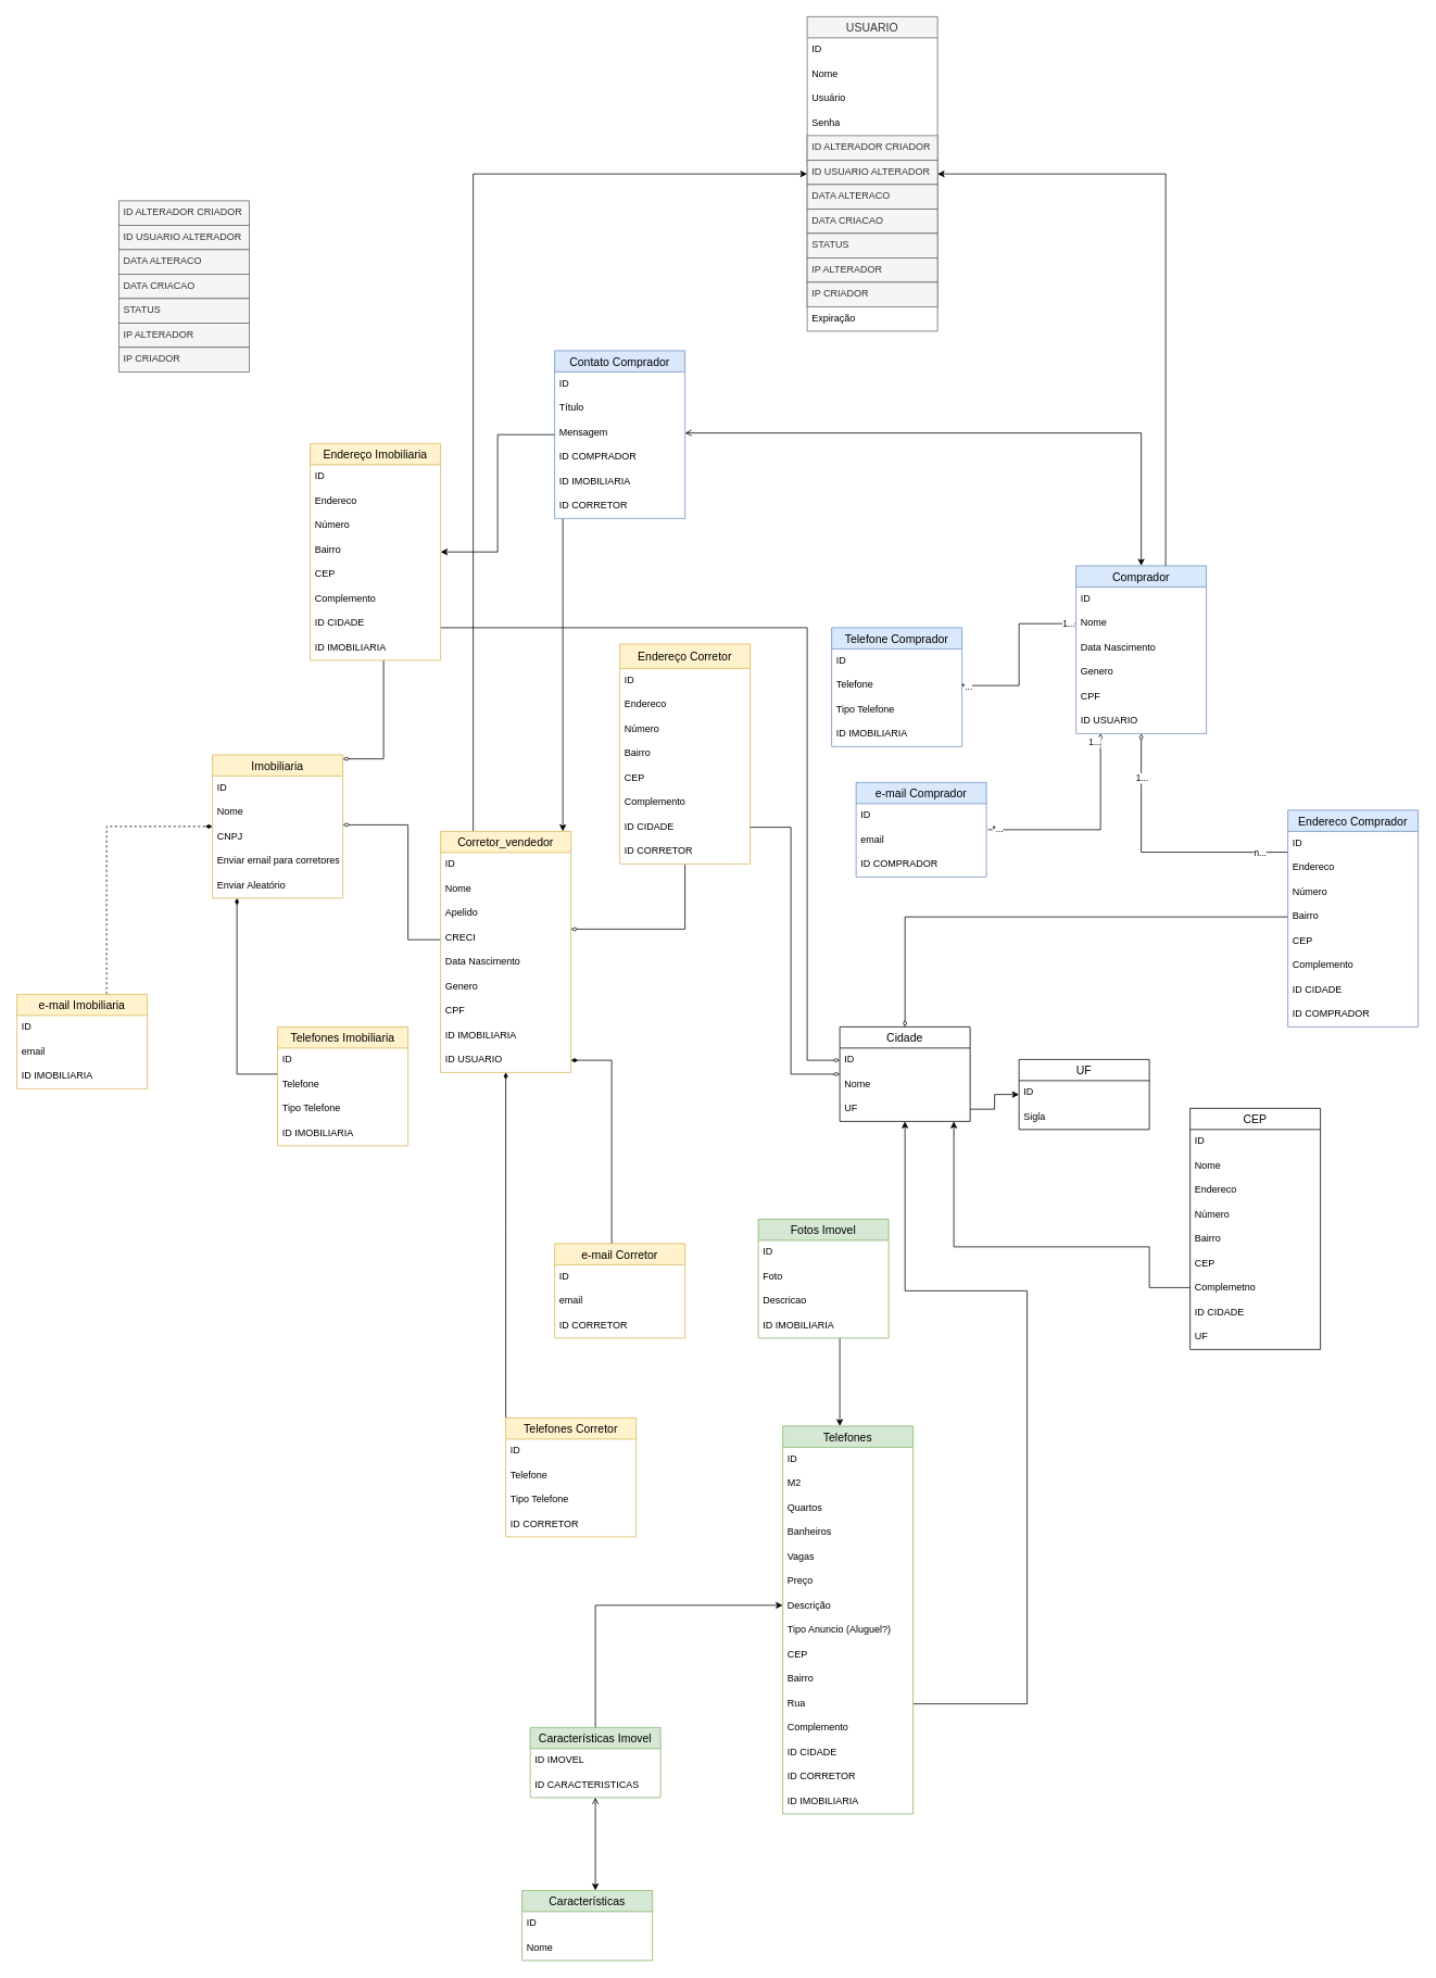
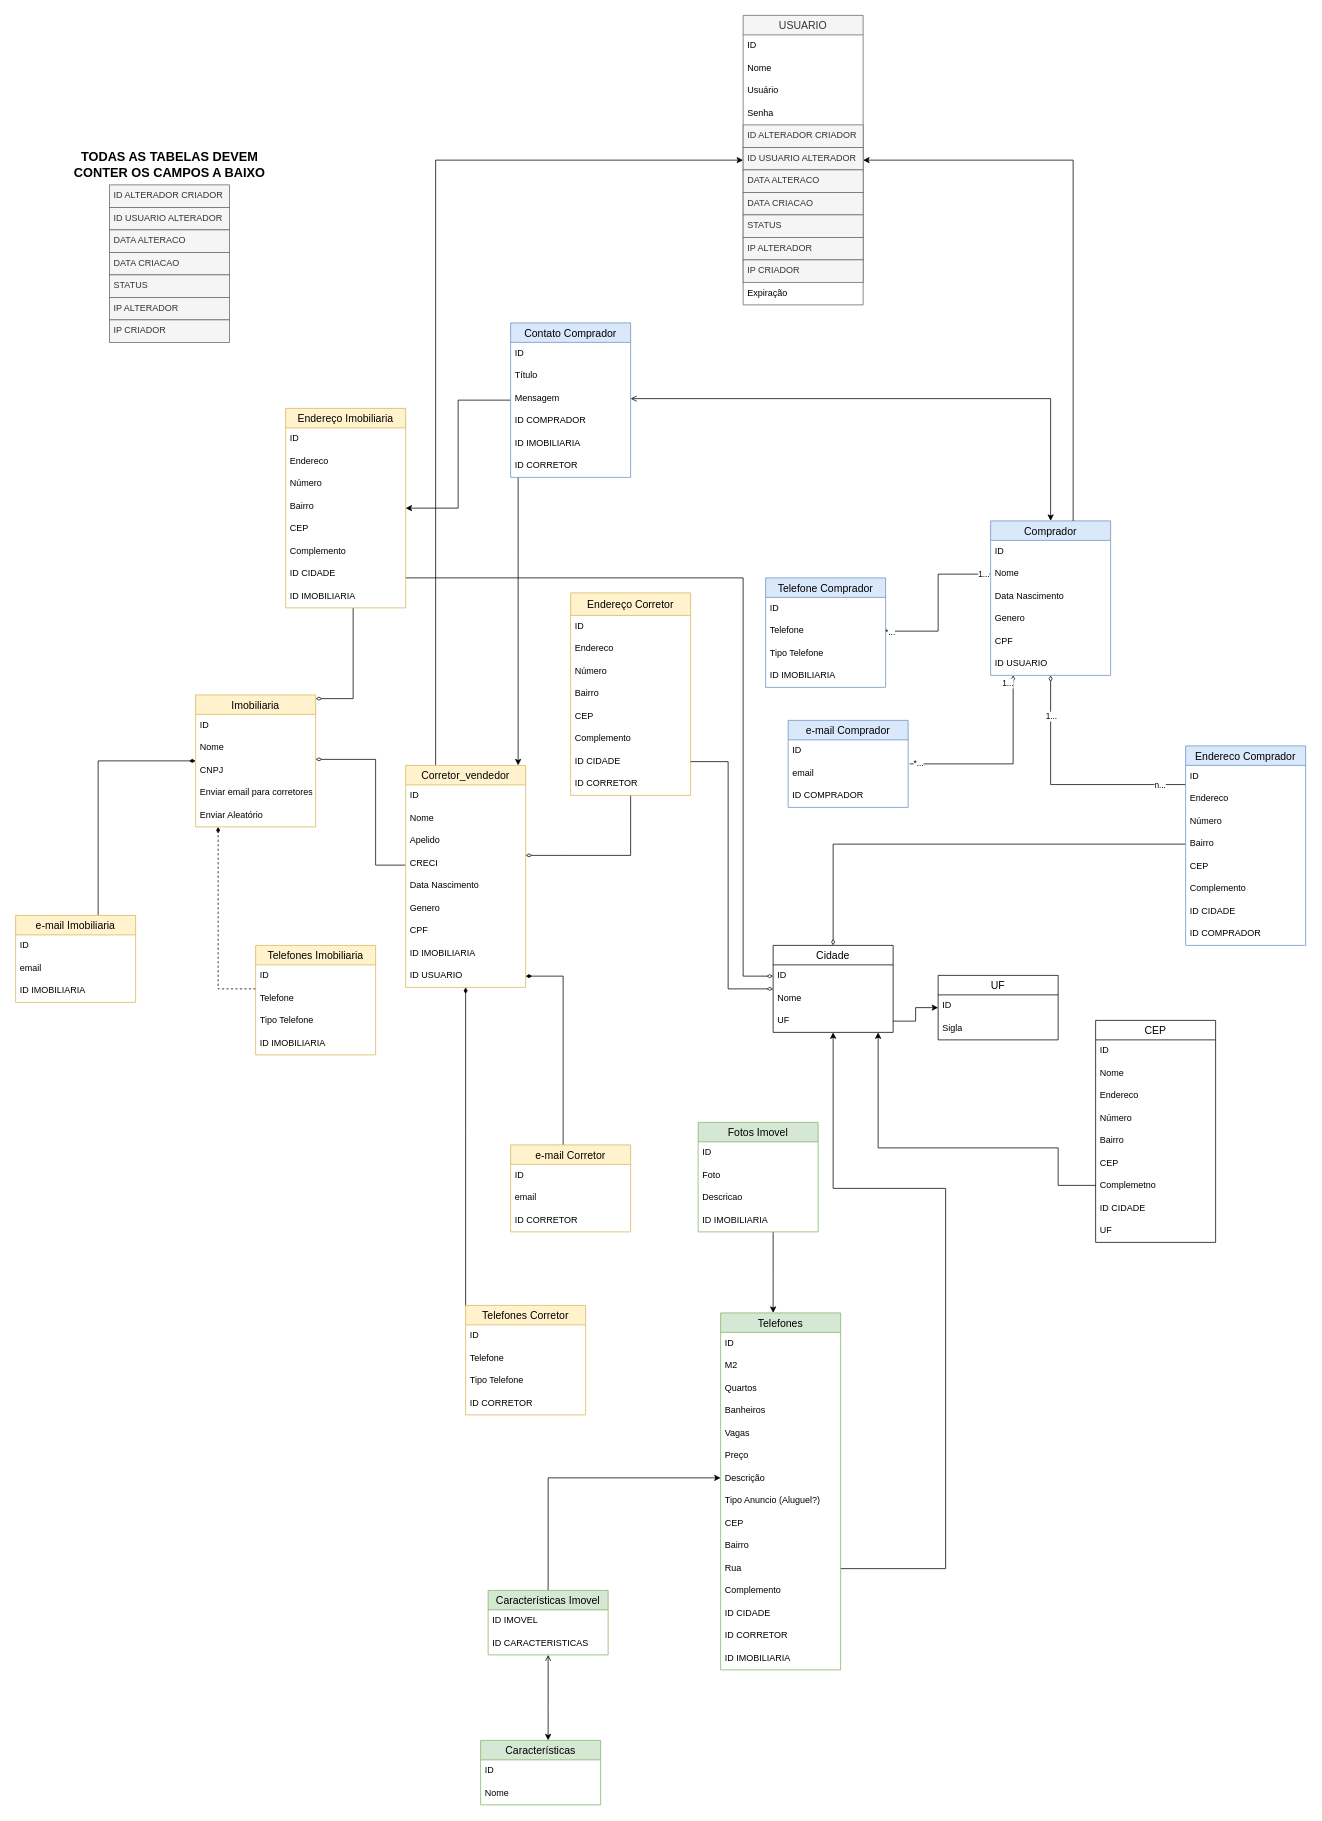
+ <mxCell id="149" value="&lt;b&gt;&lt;font style=&quot;font-size: 17px&quot;&gt;TODAS AS TABELAS&amp;nbsp;DEVEM &lt;br&gt;CONTER OS CAMPOS A BAIXO&lt;/font&gt;&lt;/b&gt;" style="text;html=1;align=center;verticalAlign=middle;resizable=0;points=[];autosize=1;" vertex="1" parent="148"><mxGeometry width="270" height="40" as="geometry" /></mxCell>
- <mxCell id="9" style="edgeStyle=orthogonalEdgeStyle;rounded=0;orthogonalLoop=1;jettySize=auto;html=1;endArrow=diamondThin;endFill=1;dashed=1;" edge="1" parent="1" source="144" target="117"><mxGeometry relative="1" as="geometry"><mxPoint x="525" y="1180" as="targetPoint" /><Array as="points"><mxPoint x="130" y="1014" /></Array></mxGeometry></mxCell>
+ <mxCell id="9" style="edgeStyle=orthogonalEdgeStyle;rounded=0;orthogonalLoop=1;jettySize=auto;html=1;endArrow=diamondThin;endFill=1;" edge="1" parent="1" source="144" target="117"><mxGeometry relative="1" as="geometry"><mxPoint x="525" y="1180" as="targetPoint" /><Array as="points"><mxPoint x="130" y="1014" /></Array></mxGeometry></mxCell>
- <mxCell id="4" style="edgeStyle=orthogonalEdgeStyle;rounded=0;orthogonalLoop=1;jettySize=auto;html=1;endArrow=diamondThin;endFill=1;" parent="1" source="28" target="117" edge="1"><mxGeometry relative="1" as="geometry"><Array as="points"><mxPoint x="290" y="1318" /></Array></mxGeometry></mxCell>
+ <mxCell id="4" style="edgeStyle=orthogonalEdgeStyle;rounded=0;orthogonalLoop=1;jettySize=auto;html=1;endArrow=diamondThin;endFill=1;dashed=1;" parent="1" source="28" target="117" edge="1"><mxGeometry relative="1" as="geometry"><Array as="points"><mxPoint x="290" y="1318" /></Array></mxGeometry></mxCell>
